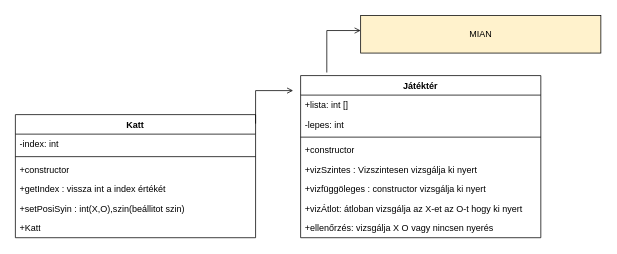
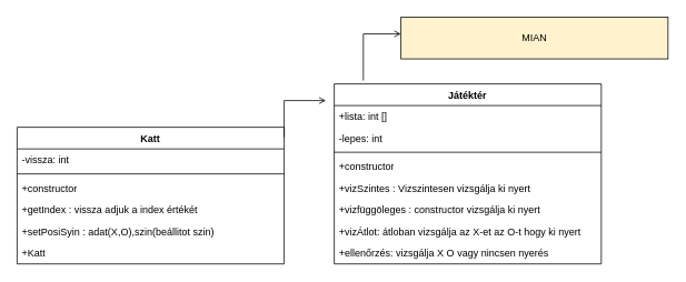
- <mxCell id="3" value="-index: int&amp;nbsp;" style="text;strokeColor=none;fillColor=none;align=left;verticalAlign=top;spacingLeft=4;spacingRight=4;overflow=hidden;rotatable=0;points=[[0,0.5],[1,0.5]];portConstraint=eastwest;whiteSpace=wrap;html=1;" vertex="1" parent="2"><mxGeometry y="26" width="320" height="26" as="geometry" /></mxCell>
+ <mxCell id="3" value="-vissza: int&amp;nbsp;" style="text;strokeColor=none;fillColor=none;align=left;verticalAlign=top;spacingLeft=4;spacingRight=4;overflow=hidden;rotatable=0;points=[[0,0.5],[1,0.5]];portConstraint=eastwest;whiteSpace=wrap;html=1;" vertex="1" parent="2"><mxGeometry y="26" width="320" height="26" as="geometry" /></mxCell>
- <mxCell id="6" value="+getIndex : vissza int a index értékét&amp;nbsp;" style="text;strokeColor=none;fillColor=none;align=left;verticalAlign=top;spacingLeft=4;spacingRight=4;overflow=hidden;rotatable=0;points=[[0,0.5],[1,0.5]];portConstraint=eastwest;whiteSpace=wrap;html=1;" vertex="1" parent="2"><mxGeometry y="86" width="320" height="26" as="geometry" /></mxCell>
+ <mxCell id="6" value="+getIndex : vissza adjuk a index értékét&amp;nbsp;" style="text;strokeColor=none;fillColor=none;align=left;verticalAlign=top;spacingLeft=4;spacingRight=4;overflow=hidden;rotatable=0;points=[[0,0.5],[1,0.5]];portConstraint=eastwest;whiteSpace=wrap;html=1;" vertex="1" parent="2"><mxGeometry y="86" width="320" height="26" as="geometry" /></mxCell>
- <mxCell id="7" value="+setPosiSyin : int(X,O),szin(beállitot szin)" style="text;strokeColor=none;fillColor=none;align=left;verticalAlign=top;spacingLeft=4;spacingRight=4;overflow=hidden;rotatable=0;points=[[0,0.5],[1,0.5]];portConstraint=eastwest;whiteSpace=wrap;html=1;" vertex="1" parent="2"><mxGeometry y="112" width="320" height="26" as="geometry" /></mxCell>
+ <mxCell id="7" value="+setPosiSyin : adat(X,O),szin(beállitot szin)" style="text;strokeColor=none;fillColor=none;align=left;verticalAlign=top;spacingLeft=4;spacingRight=4;overflow=hidden;rotatable=0;points=[[0,0.5],[1,0.5]];portConstraint=eastwest;whiteSpace=wrap;html=1;" vertex="1" parent="2"><mxGeometry y="112" width="320" height="26" as="geometry" /></mxCell>
